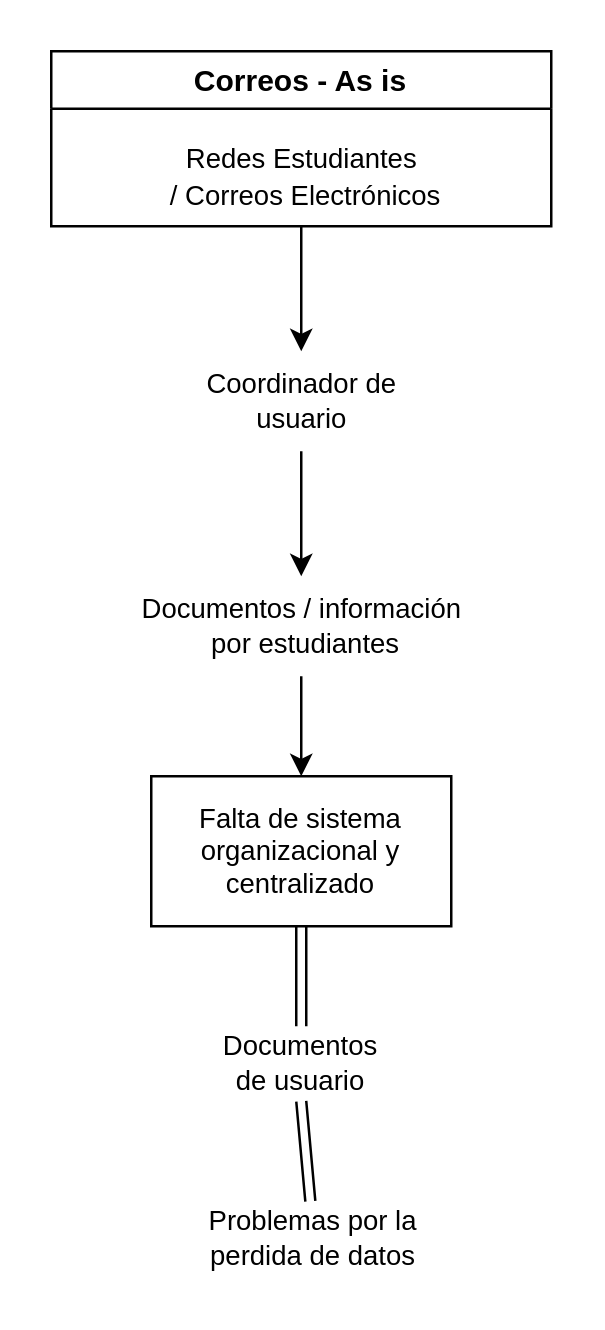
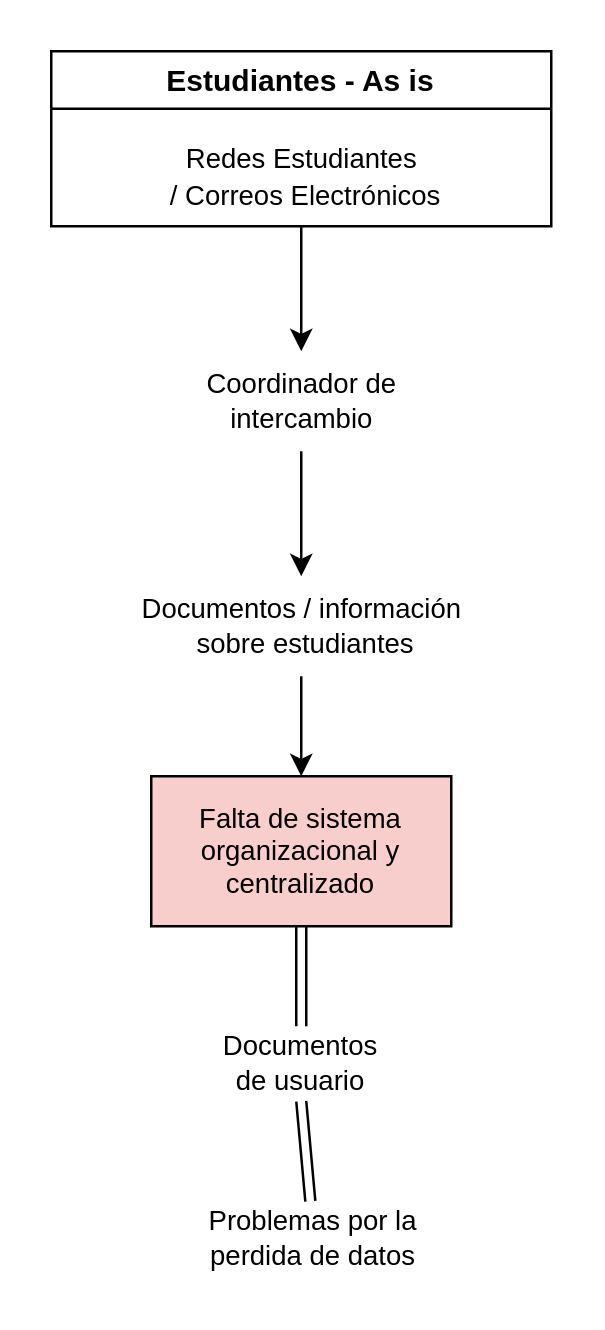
- <mxCell id="2" value="Correos - As is" style="swimlane;" vertex="1" parent="1"><mxGeometry x="20" y="20" width="200" height="70" as="geometry" /></mxCell>
+ <mxCell id="2" value="Estudiantes - As is" style="swimlane;" vertex="1" parent="1"><mxGeometry x="20" y="20" width="200" height="70" as="geometry" /></mxCell>
- <mxCell id="6" value="Coordinador de &lt;br&gt;usuario" style="text;html=1;align=center;verticalAlign=middle;resizable=0;points=[];autosize=1;strokeColor=none;fillColor=none;fontSize=11;" vertex="1" parent="1"><mxGeometry x="70" y="140" width="100" height="40" as="geometry" /></mxCell>
+ <mxCell id="6" value="Coordinador de &lt;br&gt;intercambio" style="text;html=1;align=center;verticalAlign=middle;resizable=0;points=[];autosize=1;strokeColor=none;fillColor=none;fontSize=11;" vertex="1" parent="1"><mxGeometry x="70" y="140" width="100" height="40" as="geometry" /></mxCell>
- <mxCell id="8" value="Documentos / información&lt;br&gt;&amp;nbsp;por estudiantes" style="text;html=1;align=center;verticalAlign=middle;resizable=0;points=[];autosize=1;strokeColor=none;fillColor=none;fontSize=11;" vertex="1" parent="1"><mxGeometry x="45" y="230" width="150" height="40" as="geometry" /></mxCell>
+ <mxCell id="8" value="Documentos / información&lt;br&gt;&amp;nbsp;sobre estudiantes" style="text;html=1;align=center;verticalAlign=middle;resizable=0;points=[];autosize=1;strokeColor=none;fillColor=none;fontSize=11;" vertex="1" parent="1"><mxGeometry x="45" y="230" width="150" height="40" as="geometry" /></mxCell>
- <mxCell id="10" value="Falta de sistema organizacional y centralizado" style="rounded=0;whiteSpace=wrap;html=1;fontSize=11;" vertex="1" parent="1"><mxGeometry x="60" y="310" width="120" height="60" as="geometry" /></mxCell>
+ <mxCell id="10" value="Falta de sistema organizacional y centralizado" style="rounded=0;whiteSpace=wrap;html=1;fontSize=11;fillColor=#f8cecc;" vertex="1" parent="1"><mxGeometry x="60" y="310" width="120" height="60" as="geometry" /></mxCell>
